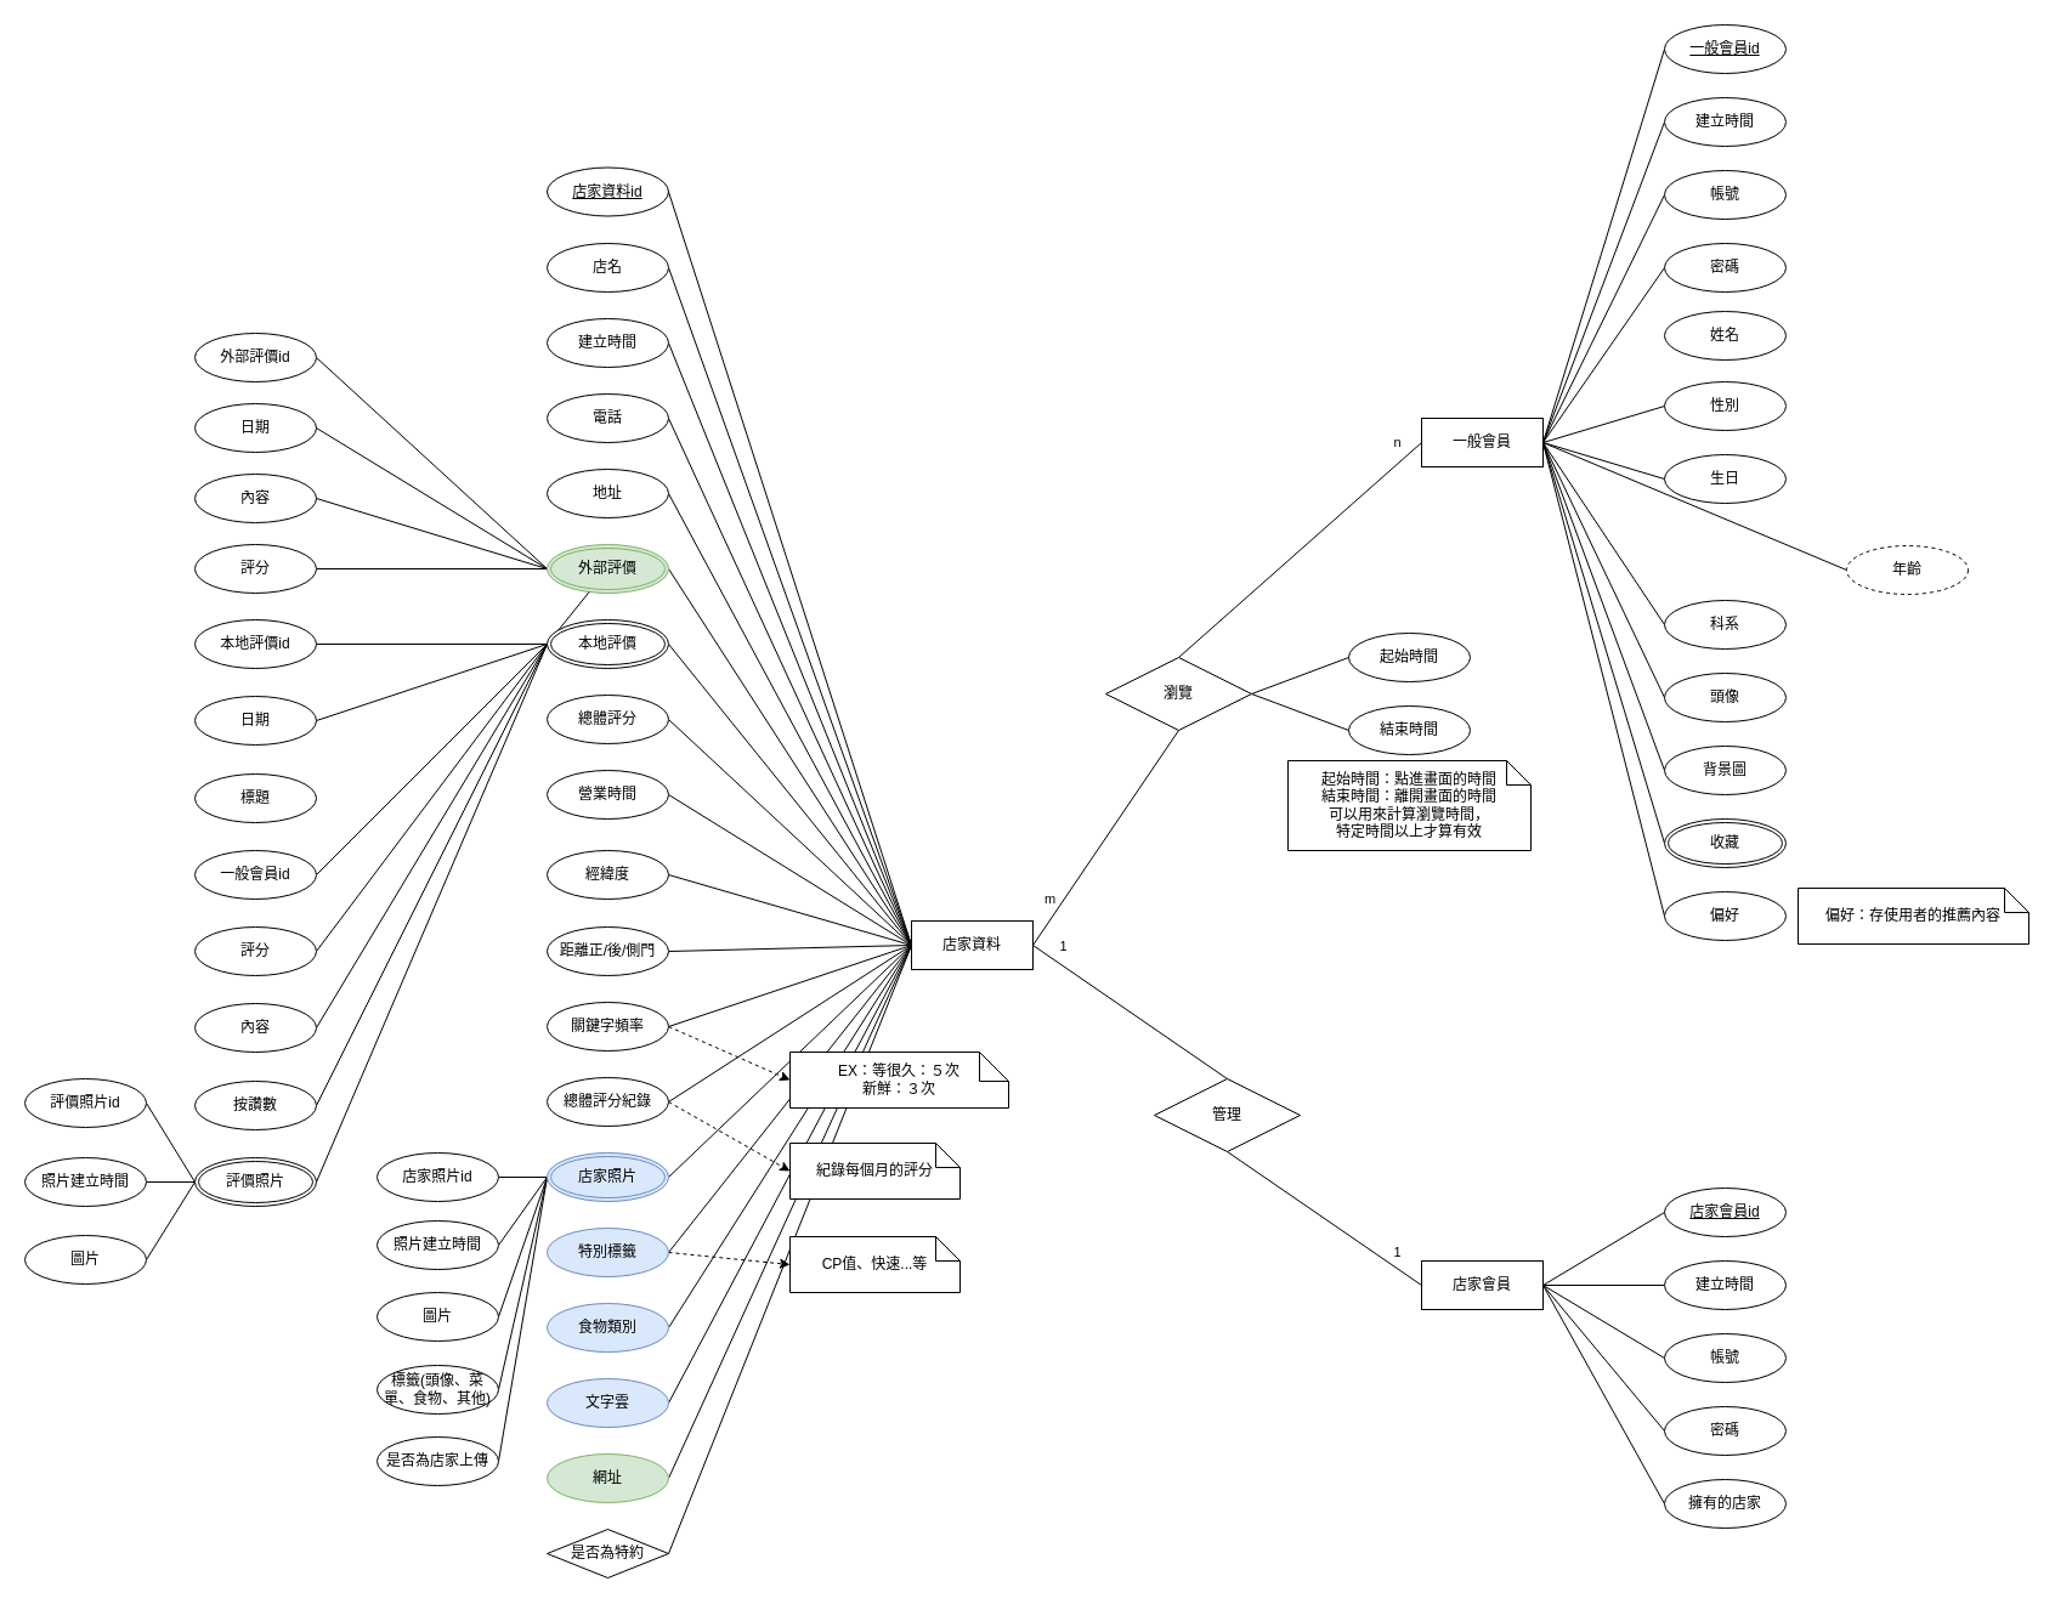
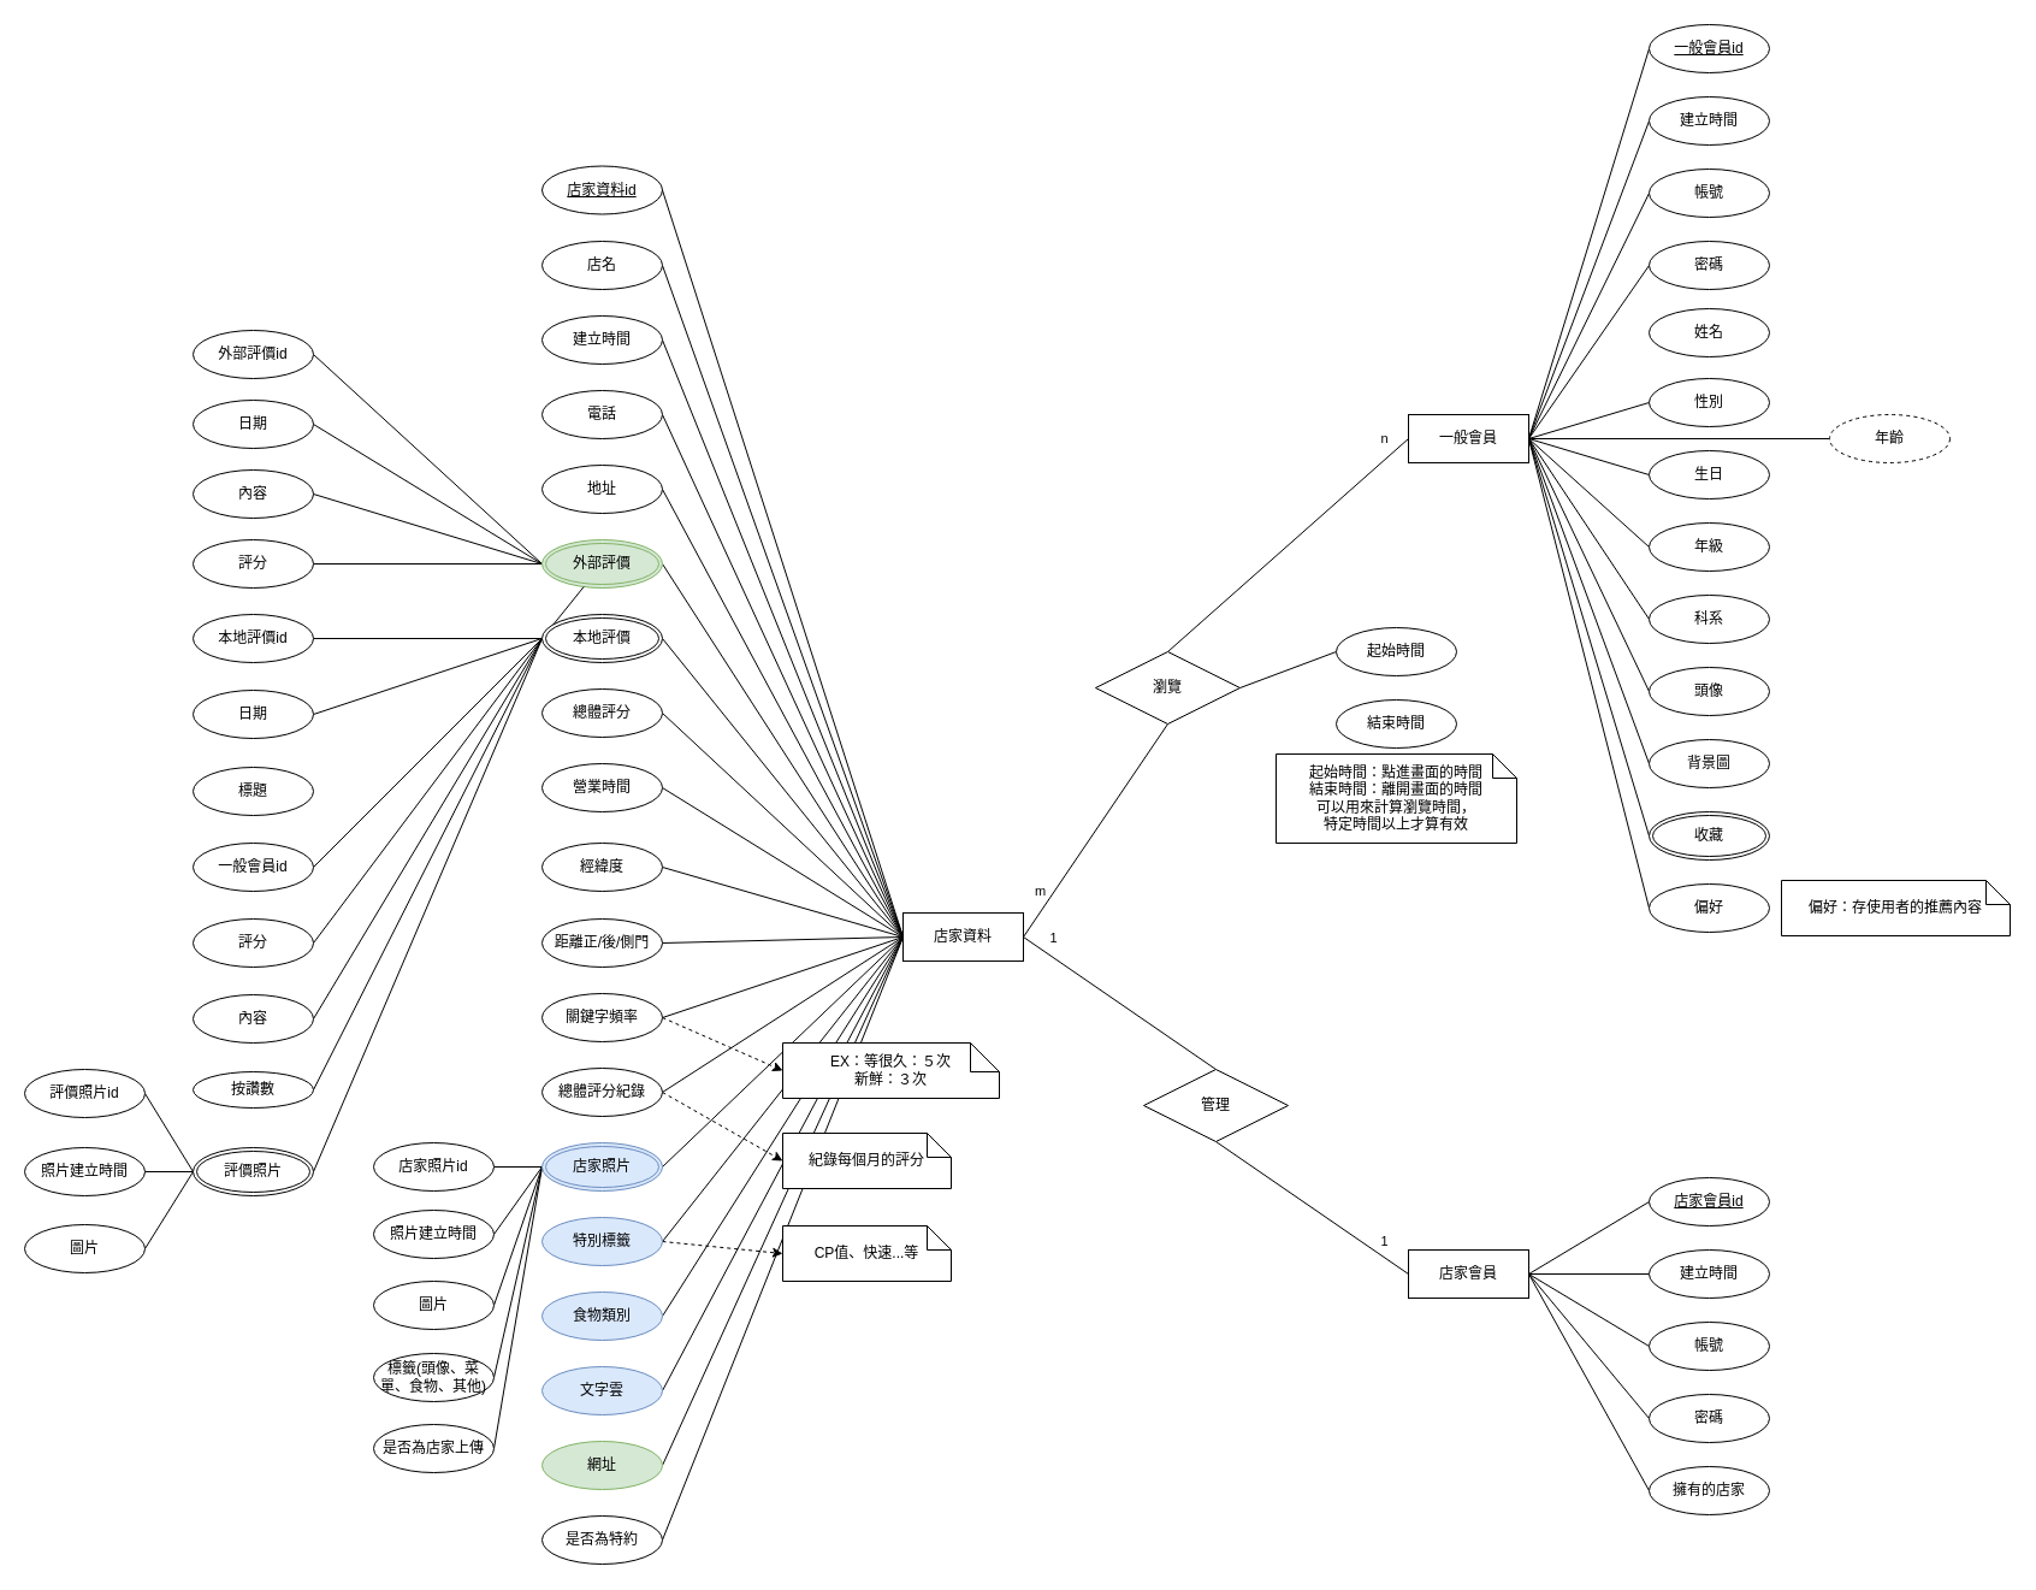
+ <mxCell id="44" style="edgeStyle=none;rounded=0;orthogonalLoop=1;jettySize=auto;html=1;exitX=1;exitY=0.5;exitDx=0;exitDy=0;entryX=0;entryY=0.5;entryDx=0;entryDy=0;endArrow=none;endFill=0;" parent="1" source="50" target="58" edge="1"><mxGeometry relative="1" as="geometry" /></mxCell>
+ <mxCell id="58" value="年級" style="ellipse;whiteSpace=wrap;html=1;align=center;flipV=1;flipH=1;" parent="1" vertex="1"><mxGeometry x="1370" y="434" width="100" height="40" as="geometry" /></mxCell>
- <mxCell id="84" value="年齡" style="ellipse;whiteSpace=wrap;html=1;align=center;dashed=1;" parent="1" vertex="1"><mxGeometry x="1520" y="449" width="100" height="40" as="geometry" /></mxCell>
+ <mxCell id="84" value="年齡" style="ellipse;whiteSpace=wrap;html=1;align=center;dashed=1;" parent="1" vertex="1"><mxGeometry x="1520" y="344" width="100" height="40" as="geometry" /></mxCell>
- <mxCell id="71" style="edgeStyle=none;rounded=0;orthogonalLoop=1;jettySize=auto;html=1;exitX=1;exitY=0.5;exitDx=0;exitDy=0;entryX=0;entryY=0.5;entryDx=0;entryDy=0;endArrow=none;endFill=0;" parent="1" source="72" target="134" edge="1"><mxGeometry relative="1" as="geometry" /></mxCell>
- <mxCell id="111" value="按讚數" style="ellipse;whiteSpace=wrap;html=1;align=center;flipV=0;" parent="1" vertex="1"><mxGeometry x="160" y="890" width="100" height="40" as="geometry" /></mxCell>
+ <mxCell id="111" value="按讚數" style="ellipse;whiteSpace=wrap;html=1;align=center;flipV=0;" parent="1" vertex="1"><mxGeometry x="160" y="890" width="100" height="30" as="geometry" /></mxCell>
- <mxCell id="25" value="是否為特約" style="rhombus;whiteSpace=wrap;html=1;align=center;" parent="1" vertex="1"><mxGeometry x="450" y="1259" width="100" height="40" as="geometry" /></mxCell>
+ <mxCell id="25" value="是否為特約" style="ellipse;whiteSpace=wrap;html=1;align=center;" parent="1" vertex="1"><mxGeometry x="450" y="1259" width="100" height="40" as="geometry" /></mxCell>
